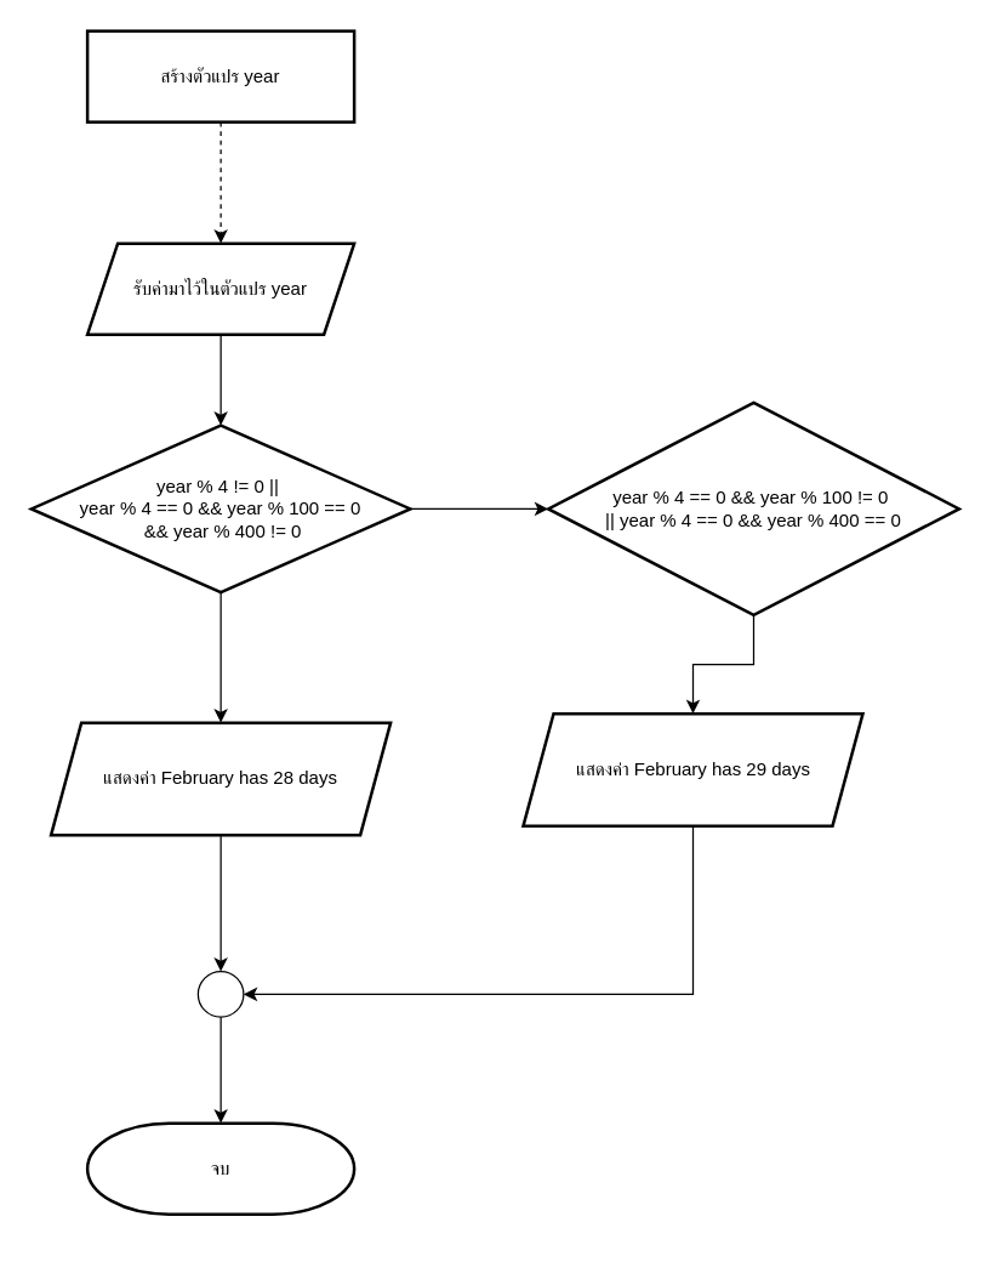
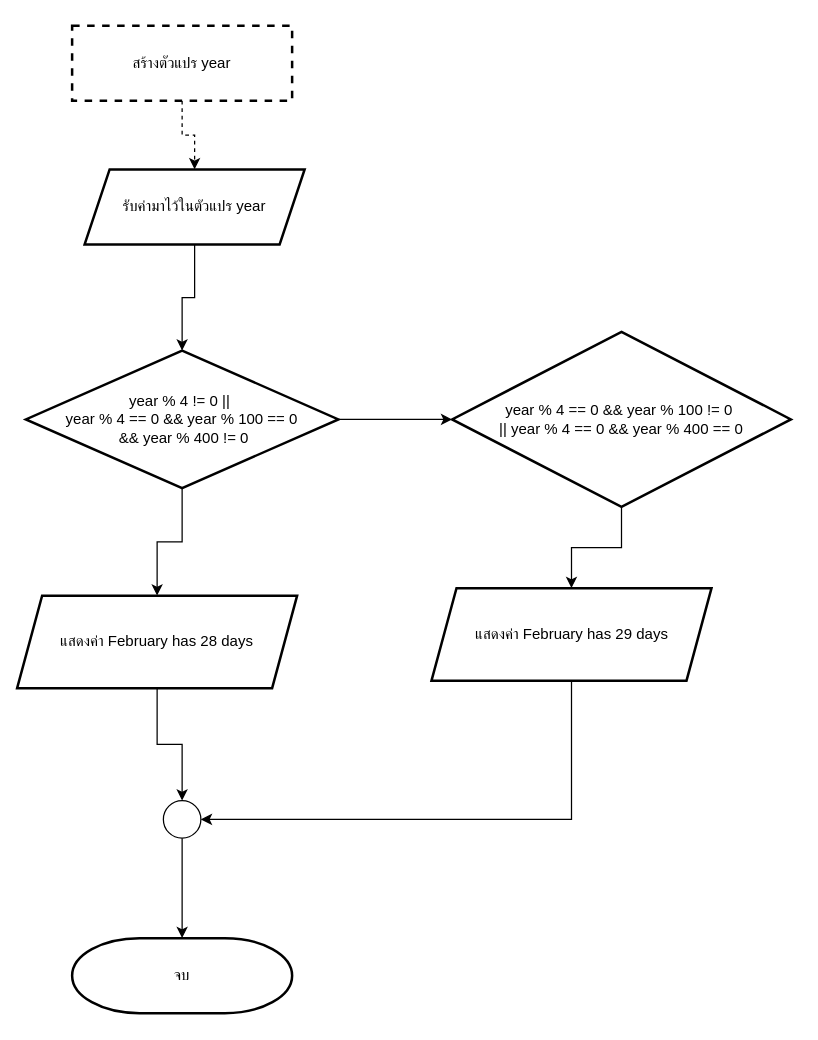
- <mxCell id="3" value="สร้างตัวแปร year" style="whiteSpace=wrap;html=1;strokeWidth=2;" vertex="1" parent="1"><mxGeometry x="57" y="20" width="176" height="60" as="geometry" /></mxCell>
+ <mxCell id="3" value="สร้างตัวแปร year" style="whiteSpace=wrap;html=1;strokeWidth=2;dashed=1;" vertex="1" parent="1"><mxGeometry x="57" y="20" width="176" height="60" as="geometry" /></mxCell>
- <mxCell id="5" value="รับค่ามาไว้ในตัวแปร year" style="shape=parallelogram;perimeter=parallelogramPerimeter;whiteSpace=wrap;html=1;fixedSize=1;strokeWidth=2;" vertex="1" parent="1"><mxGeometry x="57" y="160" width="176" height="60" as="geometry" /></mxCell>
+ <mxCell id="5" value="รับค่ามาไว้ในตัวแปร year" style="shape=parallelogram;perimeter=parallelogramPerimeter;whiteSpace=wrap;html=1;fixedSize=1;strokeWidth=2;" vertex="1" parent="1"><mxGeometry x="67" y="135" width="176" height="60" as="geometry" /></mxCell>
- <mxCell id="10" value="แสดงค่า&amp;nbsp;February has 28 days" style="shape=parallelogram;perimeter=parallelogramPerimeter;whiteSpace=wrap;html=1;fixedSize=1;strokeWidth=2;" vertex="1" parent="1"><mxGeometry x="33" y="476" width="224" height="74" as="geometry" /></mxCell>
+ <mxCell id="10" value="แสดงค่า&amp;nbsp;February has 28 days" style="shape=parallelogram;perimeter=parallelogramPerimeter;whiteSpace=wrap;html=1;fixedSize=1;strokeWidth=2;" vertex="1" parent="1"><mxGeometry x="13" y="476" width="224" height="74" as="geometry" /></mxCell>
- <mxCell id="17" value="จบ" style="strokeWidth=2;html=1;shape=mxgraph.flowchart.terminator;whiteSpace=wrap;" vertex="1" parent="1"><mxGeometry x="57" y="740" width="176" height="60" as="geometry" /></mxCell>
+ <mxCell id="17" value="จบ" style="strokeWidth=2;html=1;shape=mxgraph.flowchart.terminator;whiteSpace=wrap;" vertex="1" parent="1"><mxGeometry x="57" y="750" width="176" height="60" as="geometry" /></mxCell>
